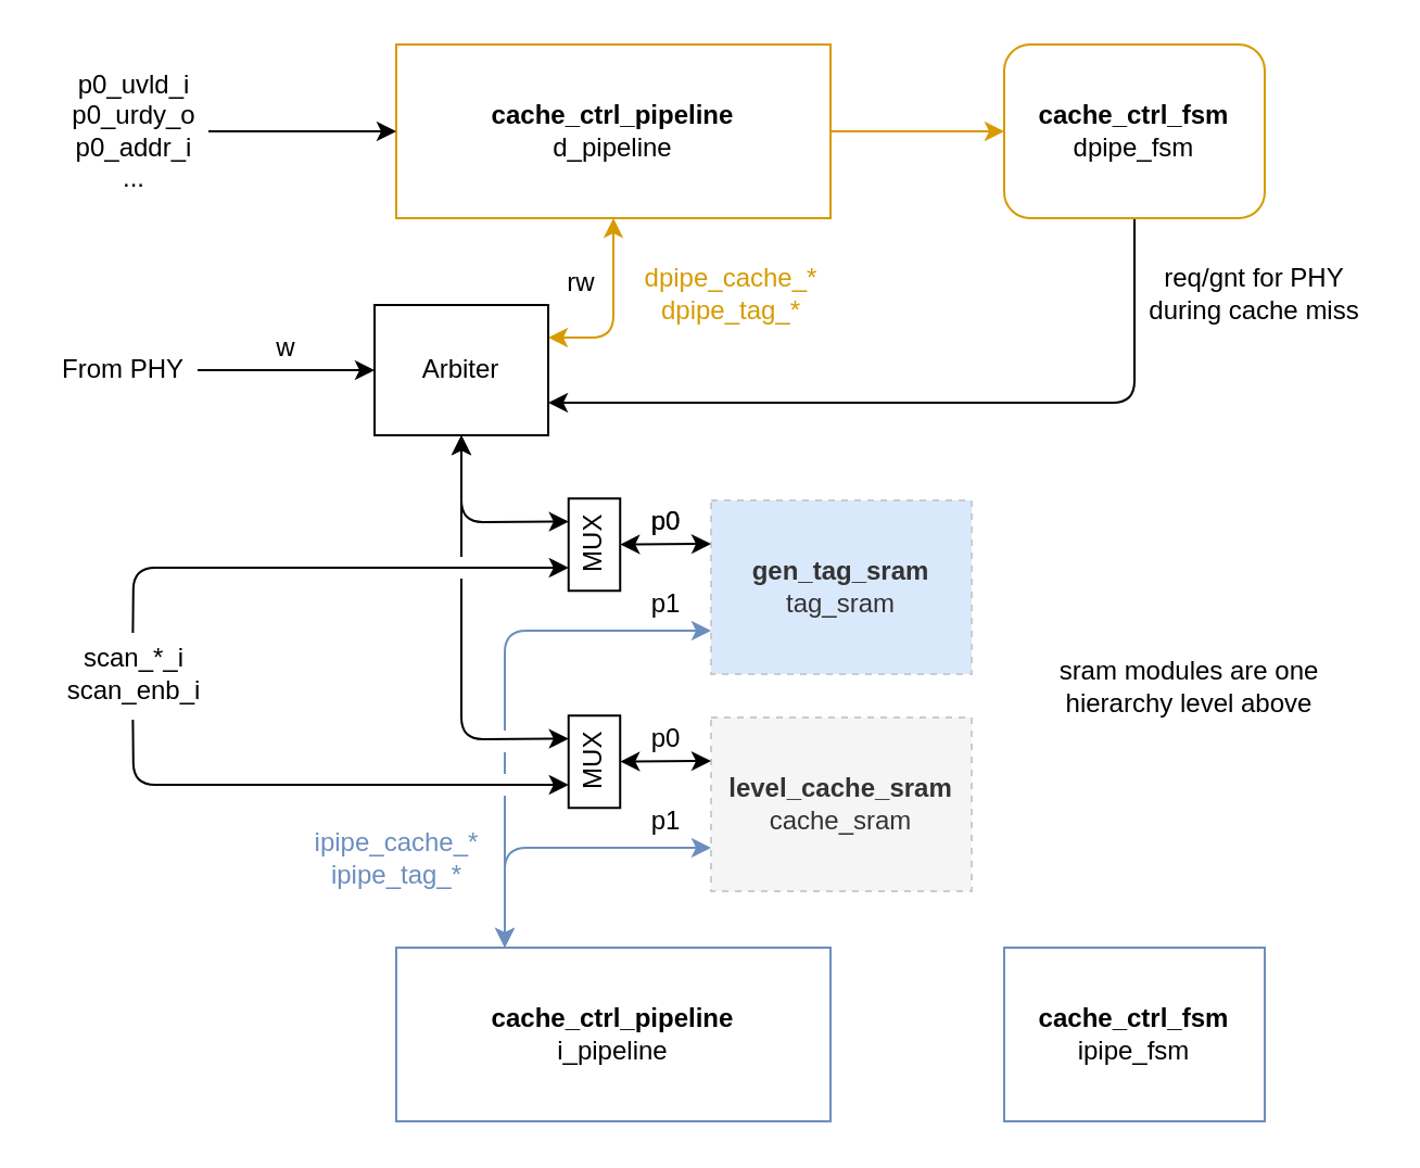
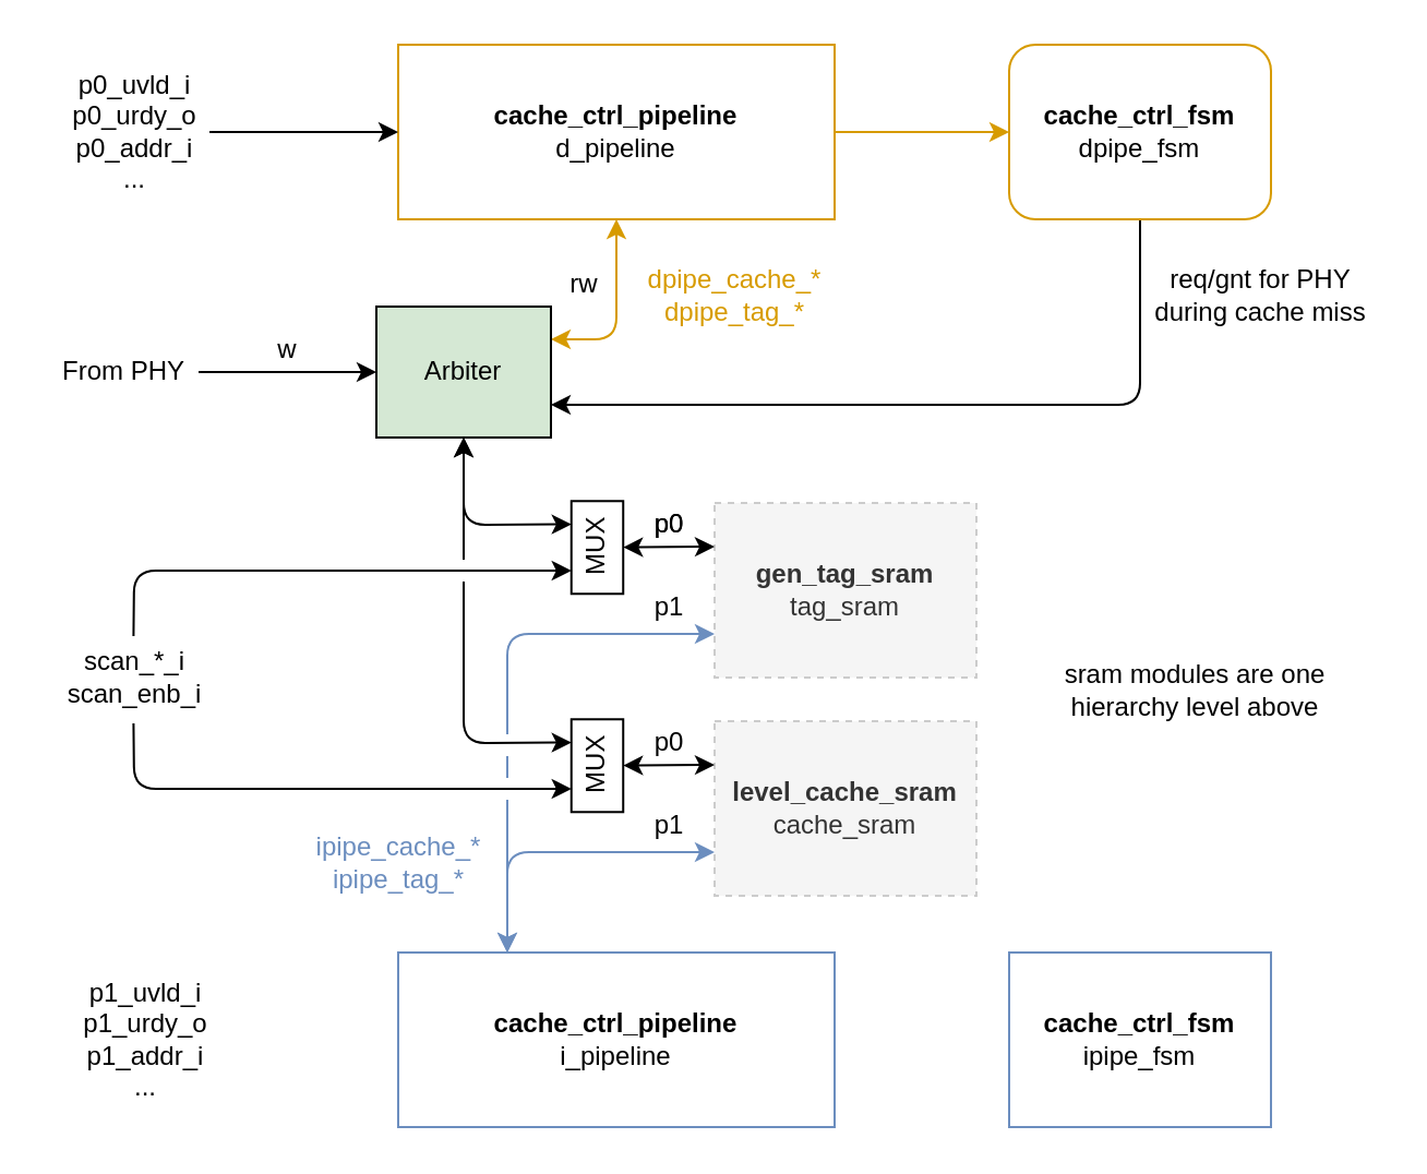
- <mxCell id="35" value="Arbiter" style="whiteSpace=wrap;html=1;" parent="1" vertex="1"><mxGeometry x="172" y="140" width="80" height="60" as="geometry" /></mxCell>
+ <mxCell id="35" value="Arbiter" style="whiteSpace=wrap;html=1;fillColor=#d5e8d4;" parent="1" vertex="1"><mxGeometry x="172" y="140" width="80" height="60" as="geometry" /></mxCell>
- <mxCell id="8" value="&lt;b&gt;gen_tag_sram&lt;/b&gt;&lt;br&gt;tag_sram" style="whiteSpace=wrap;html=1;fillColor=#dae8fc;fontColor=#333333;strokeColor=#CCCCCC;dashed=1;" parent="1" vertex="1"><mxGeometry x="327" y="230" width="120" height="80" as="geometry" /></mxCell>
+ <mxCell id="8" value="&lt;b&gt;gen_tag_sram&lt;/b&gt;&lt;br&gt;tag_sram" style="whiteSpace=wrap;html=1;fillColor=#f5f5f5;fontColor=#333333;strokeColor=#CCCCCC;dashed=1;" parent="1" vertex="1"><mxGeometry x="327" y="230" width="120" height="80" as="geometry" /></mxCell>
+ <mxCell id="34" value="p1_uvld_i&lt;br&gt;p1_urdy_o&lt;br&gt;p1_addr_i&lt;br&gt;..." style="text;html=1;align=center;verticalAlign=middle;resizable=0;points=[];autosize=1;strokeColor=none;fillColor=none;" parent="1" vertex="1"><mxGeometry x="30.5" y="446" width="70" height="60" as="geometry" /></mxCell>
